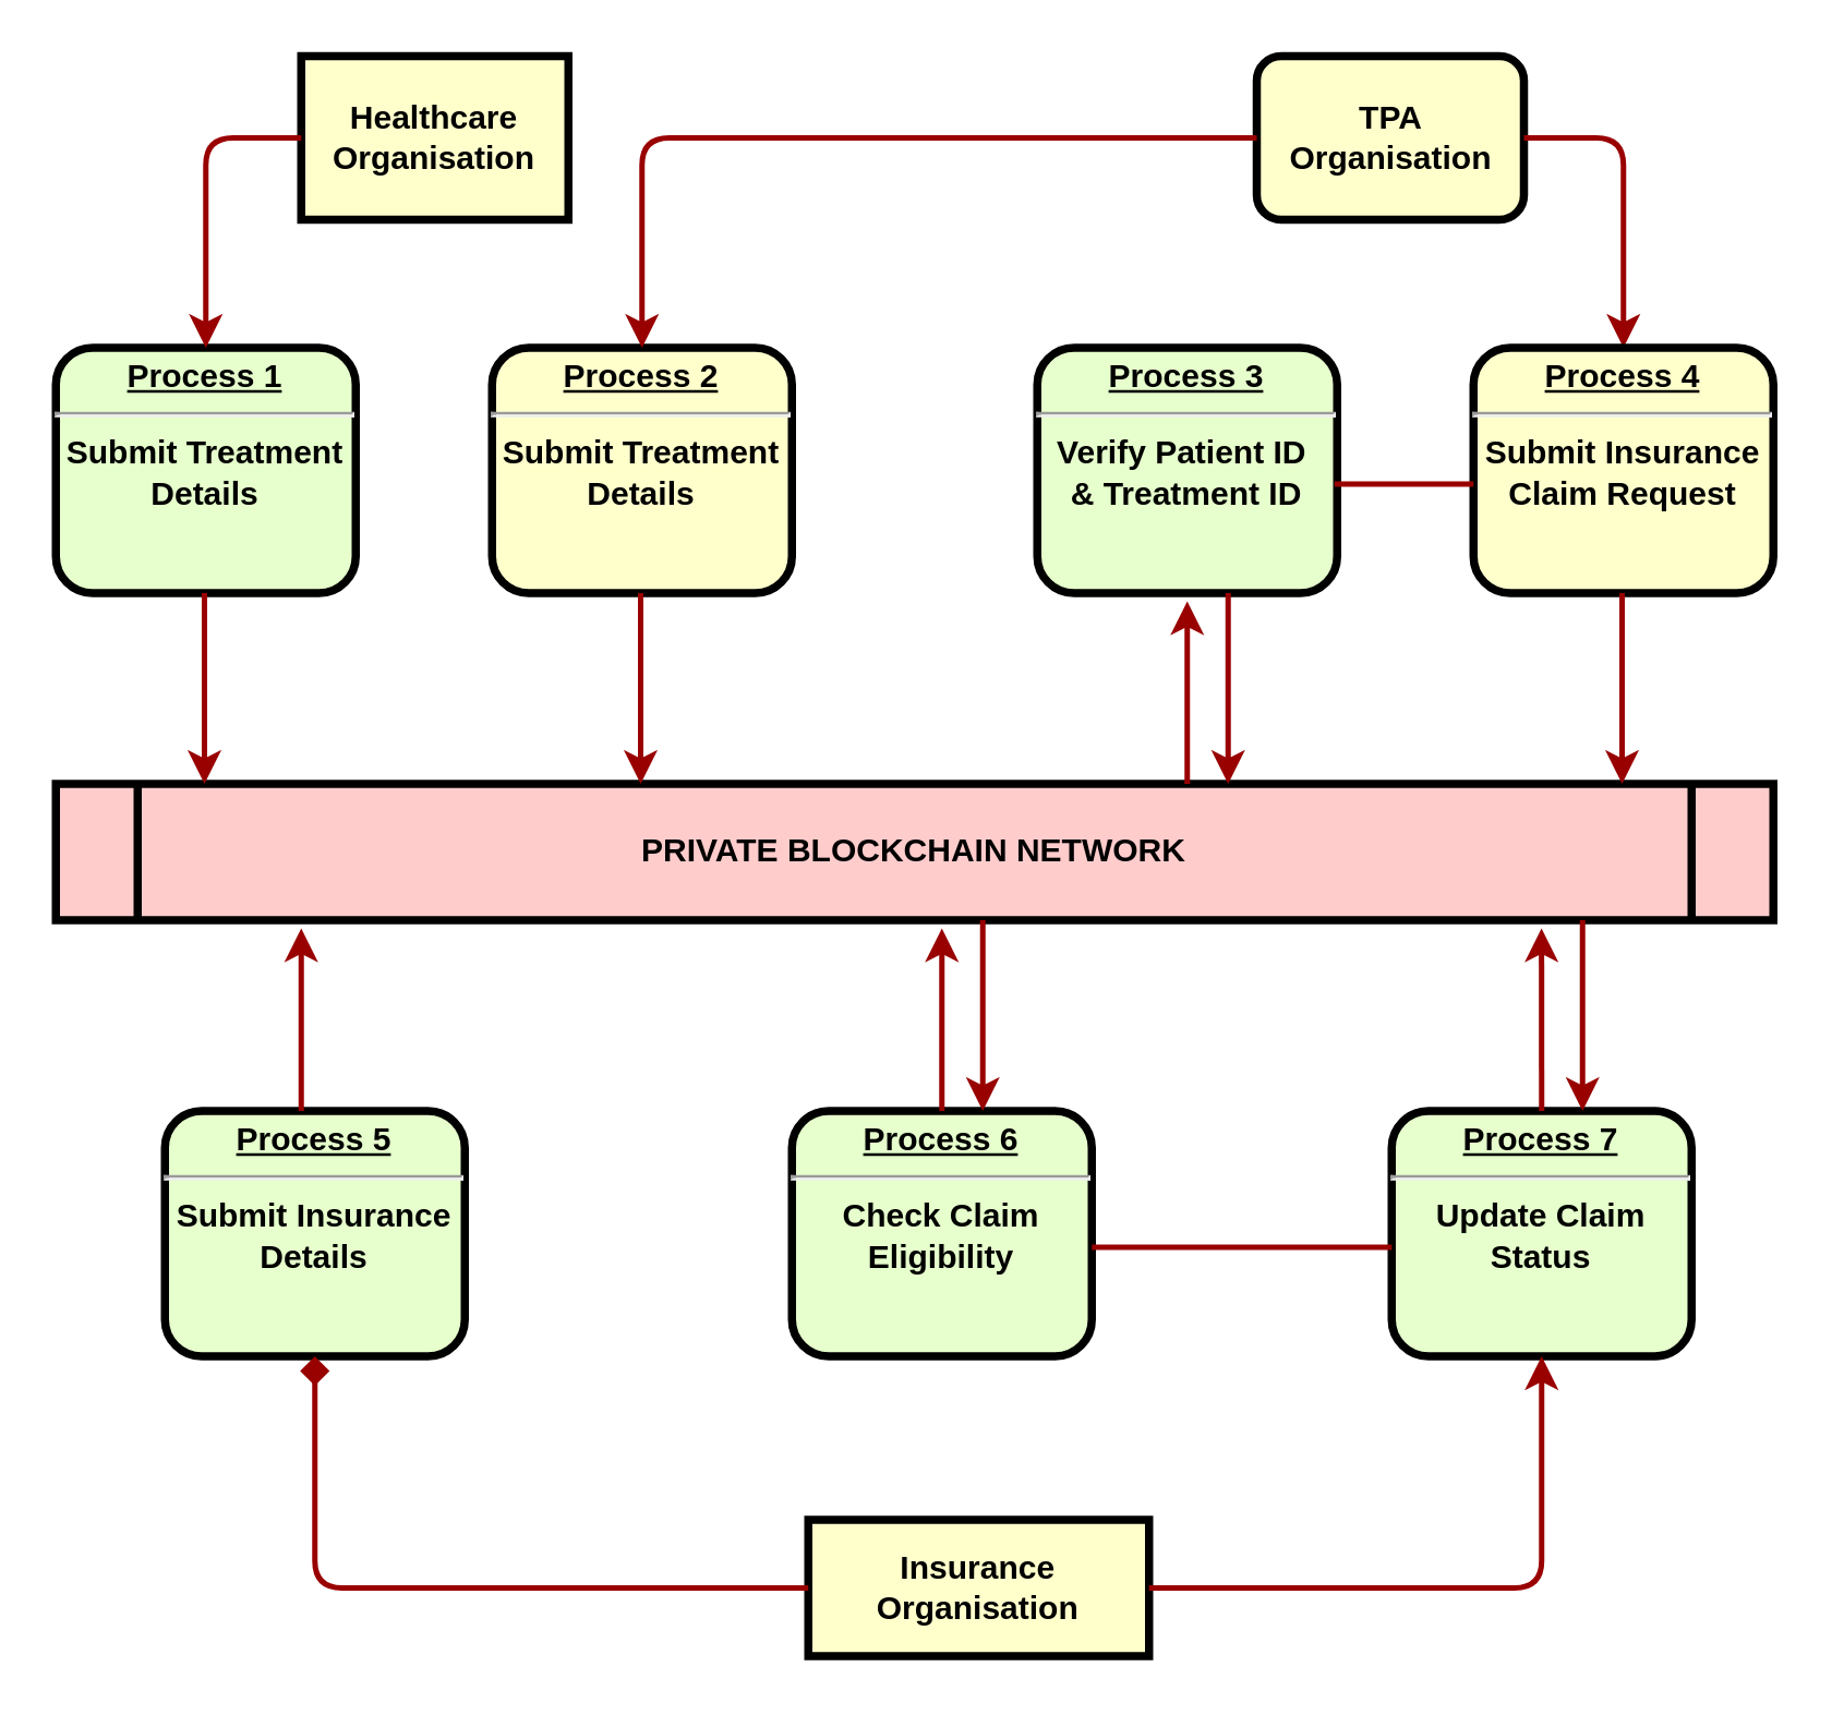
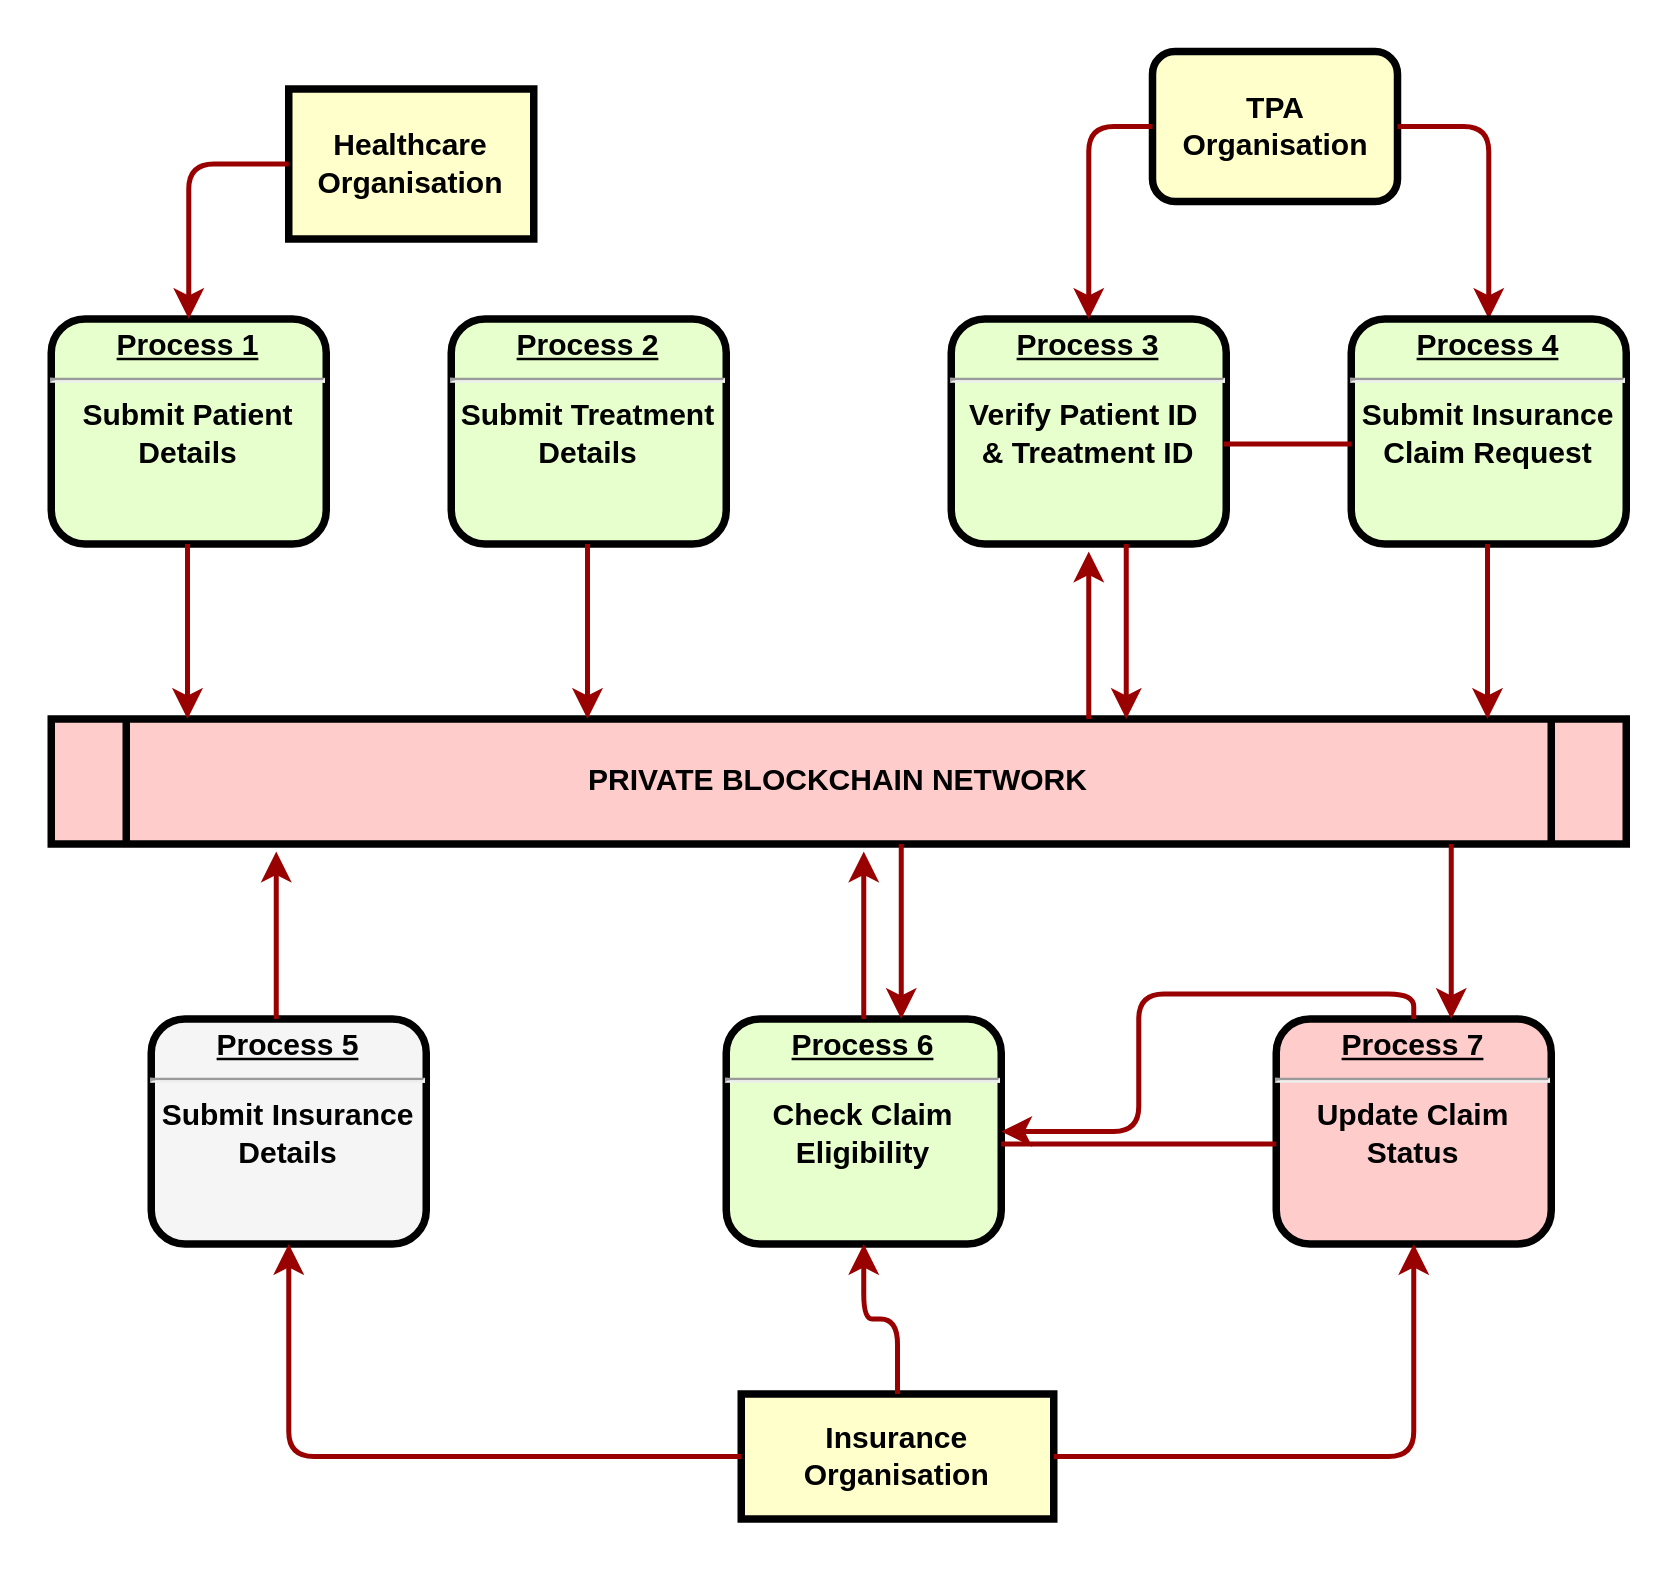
- <mxCell id="3" value="Healthcare Organisation" style="whiteSpace=wrap;align=center;verticalAlign=middle;fontStyle=1;strokeWidth=3;fillColor=#FFFFCC" parent="1" vertex="1"><mxGeometry x="110" y="20" width="98" height="60" as="geometry" /></mxCell>
+ <mxCell id="3" value="Healthcare Organisation" style="whiteSpace=wrap;align=center;verticalAlign=middle;fontStyle=1;strokeWidth=3;fillColor=#FFFFCC" parent="1" vertex="1"><mxGeometry x="115" y="35" width="98" height="60" as="geometry" /></mxCell>
- <mxCell id="9" value="" style="edgeStyle=orthogonalEdgeStyle;strokeColor=#990000;strokeWidth=2;exitX=0;exitY=0.5;exitDx=0;exitDy=0;" edge="1" parent="1" source="8" target="6"><mxGeometry width="100" height="100" relative="1" as="geometry"><mxPoint x="240.5" y="147" as="sourcePoint" /><mxPoint x="340.5" y="47" as="targetPoint" /></mxGeometry></mxCell>
+ <mxCell id="9" value="" style="edgeStyle=orthogonalEdgeStyle;strokeColor=#990000;strokeWidth=2;exitX=0;exitY=0.5;exitDx=0;exitDy=0;" edge="1" parent="1" source="8" target="7"><mxGeometry width="100" height="100" relative="1" as="geometry"><mxPoint x="240.5" y="147" as="sourcePoint" /><mxPoint x="340.5" y="47" as="targetPoint" /></mxGeometry></mxCell>
- <mxCell id="2" value="&lt;p style=&quot;margin: 0px; margin-top: 4px; text-align: center; text-decoration: underline;&quot;&gt;&lt;strong&gt;Process 1&lt;br&gt;&lt;/strong&gt;&lt;/p&gt;&lt;hr&gt;&lt;div&gt;Submit Treatment&lt;/div&gt;&lt;div&gt;Details&lt;br&gt;&lt;/div&gt;" style="verticalAlign=middle;align=center;overflow=fill;fontSize=12;fontFamily=Helvetica;html=1;rounded=1;fontStyle=1;strokeWidth=3;fillColor=#E6FFCC" parent="1" vertex="1"><mxGeometry x="20" y="127" width="110" height="90" as="geometry" /></mxCell>
+ <mxCell id="2" value="&lt;p style=&quot;margin: 0px; margin-top: 4px; text-align: center; text-decoration: underline;&quot;&gt;&lt;strong&gt;Process 1&lt;br&gt;&lt;/strong&gt;&lt;/p&gt;&lt;hr&gt;&lt;div&gt;Submit Patient&lt;/div&gt;&lt;div&gt;Details&lt;br&gt;&lt;/div&gt;" style="verticalAlign=middle;align=center;overflow=fill;fontSize=12;fontFamily=Helvetica;html=1;rounded=1;fontStyle=1;strokeWidth=3;fillColor=#E6FFCC" parent="1" vertex="1"><mxGeometry x="20" y="127" width="110" height="90" as="geometry" /></mxCell>
- <mxCell id="6" value="&lt;p style=&quot;margin: 0px; margin-top: 4px; text-align: center; text-decoration: underline;&quot;&gt;&lt;strong&gt;Process 2&lt;br&gt;&lt;/strong&gt;&lt;/p&gt;&lt;hr&gt;&lt;div&gt;Submit Treatment&lt;/div&gt;&lt;div&gt;Details&lt;br&gt;&lt;/div&gt;" style="verticalAlign=middle;align=center;overflow=fill;fontSize=12;fontFamily=Helvetica;html=1;rounded=1;fontStyle=1;strokeWidth=3;fillColor=#ffffcc;" vertex="1" parent="1"><mxGeometry x="180" y="127" width="110" height="90" as="geometry" /></mxCell>
+ <mxCell id="6" value="&lt;p style=&quot;margin: 0px; margin-top: 4px; text-align: center; text-decoration: underline;&quot;&gt;&lt;strong&gt;Process 2&lt;br&gt;&lt;/strong&gt;&lt;/p&gt;&lt;hr&gt;&lt;div&gt;Submit Treatment&lt;/div&gt;&lt;div&gt;Details&lt;br&gt;&lt;/div&gt;" style="verticalAlign=middle;align=center;overflow=fill;fontSize=12;fontFamily=Helvetica;html=1;rounded=1;fontStyle=1;strokeWidth=3;fillColor=#E6FFCC" vertex="1" parent="1"><mxGeometry x="180" y="127" width="110" height="90" as="geometry" /></mxCell>
- <mxCell id="11" value="&lt;p style=&quot;margin: 0px; margin-top: 4px; text-align: center; text-decoration: underline;&quot;&gt;&lt;strong&gt;Process 4&lt;br&gt;&lt;/strong&gt;&lt;/p&gt;&lt;hr&gt;&lt;div&gt;Submit Insurance&lt;/div&gt;&lt;div&gt;Claim Request&lt;br&gt;&lt;/div&gt;" style="verticalAlign=middle;align=center;overflow=fill;fontSize=12;fontFamily=Helvetica;html=1;rounded=1;fontStyle=1;strokeWidth=3;fillColor=#ffffcc;" vertex="1" parent="1"><mxGeometry x="540" y="127" width="110" height="90" as="geometry" /></mxCell>
+ <mxCell id="11" value="&lt;p style=&quot;margin: 0px; margin-top: 4px; text-align: center; text-decoration: underline;&quot;&gt;&lt;strong&gt;Process 4&lt;br&gt;&lt;/strong&gt;&lt;/p&gt;&lt;hr&gt;&lt;div&gt;Submit Insurance&lt;/div&gt;&lt;div&gt;Claim Request&lt;br&gt;&lt;/div&gt;" style="verticalAlign=middle;align=center;overflow=fill;fontSize=12;fontFamily=Helvetica;html=1;rounded=1;fontStyle=1;strokeWidth=3;fillColor=#E6FFCC" vertex="1" parent="1"><mxGeometry x="540" y="127" width="110" height="90" as="geometry" /></mxCell>
- <mxCell id="19" value="" style="edgeStyle=orthogonalEdgeStyle;strokeColor=#990000;strokeWidth=2;exitX=0.5;exitY=0;exitDx=0;exitDy=0;entryX=0.865;entryY=1.06;entryDx=0;entryDy=0;entryPerimeter=0;" edge="1" parent="1" source="15" target="4"><mxGeometry width="100" height="100" relative="1" as="geometry"><mxPoint x="490" y="395" as="sourcePoint" /><mxPoint x="570" y="357" as="targetPoint" /></mxGeometry></mxCell>
+ <mxCell id="19" value="" style="edgeStyle=orthogonalEdgeStyle;strokeColor=#990000;strokeWidth=2;exitX=0.5;exitY=0;exitDx=0;exitDy=0;" edge="1" parent="1" source="15" target="13"><mxGeometry width="100" height="100" relative="1" as="geometry"><mxPoint x="490" y="395" as="sourcePoint" /><mxPoint x="570" y="357" as="targetPoint" /></mxGeometry></mxCell>
- <mxCell id="12" value="&lt;p style=&quot;margin: 0px; margin-top: 4px; text-align: center; text-decoration: underline;&quot;&gt;&lt;strong&gt;Process 5&lt;br&gt;&lt;/strong&gt;&lt;/p&gt;&lt;hr&gt;&lt;div&gt;Submit Insurance&lt;/div&gt;&lt;div&gt;Details&lt;br&gt;&lt;/div&gt;" style="verticalAlign=middle;align=center;overflow=fill;fontSize=12;fontFamily=Helvetica;html=1;rounded=1;fontStyle=1;strokeWidth=3;fillColor=#E6FFCC" vertex="1" parent="1"><mxGeometry x="60" y="407" width="110" height="90" as="geometry" /></mxCell>
+ <mxCell id="12" value="&lt;p style=&quot;margin: 0px; margin-top: 4px; text-align: center; text-decoration: underline;&quot;&gt;&lt;strong&gt;Process 5&lt;br&gt;&lt;/strong&gt;&lt;/p&gt;&lt;hr&gt;&lt;div&gt;Submit Insurance&lt;/div&gt;&lt;div&gt;Details&lt;br&gt;&lt;/div&gt;" style="verticalAlign=middle;align=center;overflow=fill;fontSize=12;fontFamily=Helvetica;html=1;rounded=1;fontStyle=1;strokeWidth=3;fillColor=#f5f5f5;" vertex="1" parent="1"><mxGeometry x="60" y="407" width="110" height="90" as="geometry" /></mxCell>
- <mxCell id="15" value="&lt;p style=&quot;margin: 0px; margin-top: 4px; text-align: center; text-decoration: underline;&quot;&gt;&lt;strong&gt;Process 7&lt;br&gt;&lt;/strong&gt;&lt;/p&gt;&lt;hr&gt;&lt;div&gt;Update Claim&lt;/div&gt;&lt;div&gt;Status&lt;br&gt;&lt;/div&gt;" style="verticalAlign=middle;align=center;overflow=fill;fontSize=12;fontFamily=Helvetica;html=1;rounded=1;fontStyle=1;strokeWidth=3;fillColor=#E6FFCC" vertex="1" parent="1"><mxGeometry x="510" y="407" width="110" height="90" as="geometry" /></mxCell>
+ <mxCell id="15" value="&lt;p style=&quot;margin: 0px; margin-top: 4px; text-align: center; text-decoration: underline;&quot;&gt;&lt;strong&gt;Process 7&lt;br&gt;&lt;/strong&gt;&lt;/p&gt;&lt;hr&gt;&lt;div&gt;Update Claim&lt;/div&gt;&lt;div&gt;Status&lt;br&gt;&lt;/div&gt;" style="verticalAlign=middle;align=center;overflow=fill;fontSize=12;fontFamily=Helvetica;html=1;rounded=1;fontStyle=1;strokeWidth=3;fillColor=#ffcccc;" vertex="1" parent="1"><mxGeometry x="510" y="407" width="110" height="90" as="geometry" /></mxCell>
- <mxCell id="16" value="" style="edgeStyle=orthogonalEdgeStyle;strokeColor=#990000;strokeWidth=2;exitX=0;exitY=0.5;exitDx=0;exitDy=0;entryX=0.5;entryY=1;entryDx=0;entryDy=0;endArrow=diamond;" edge="1" parent="1" source="14" target="12"><mxGeometry width="100" height="100" relative="1" as="geometry"><mxPoint x="146" y="557" as="sourcePoint" /><mxPoint x="120" y="644" as="targetPoint" /></mxGeometry></mxCell>
+ <mxCell id="16" value="" style="edgeStyle=orthogonalEdgeStyle;strokeColor=#990000;strokeWidth=2;exitX=0;exitY=0.5;exitDx=0;exitDy=0;entryX=0.5;entryY=1;entryDx=0;entryDy=0;" edge="1" parent="1" source="14" target="12"><mxGeometry width="100" height="100" relative="1" as="geometry"><mxPoint x="146" y="557" as="sourcePoint" /><mxPoint x="120" y="644" as="targetPoint" /></mxGeometry></mxCell>
+ <mxCell id="17" value="" style="edgeStyle=orthogonalEdgeStyle;strokeColor=#990000;strokeWidth=2;exitX=0.5;exitY=0;exitDx=0;exitDy=0;entryX=0.5;entryY=1;entryDx=0;entryDy=0;" edge="1" parent="1" source="14" target="13"><mxGeometry width="100" height="100" relative="1" as="geometry"><mxPoint x="540" y="597" as="sourcePoint" /><mxPoint x="514" y="684" as="targetPoint" /></mxGeometry></mxCell>
